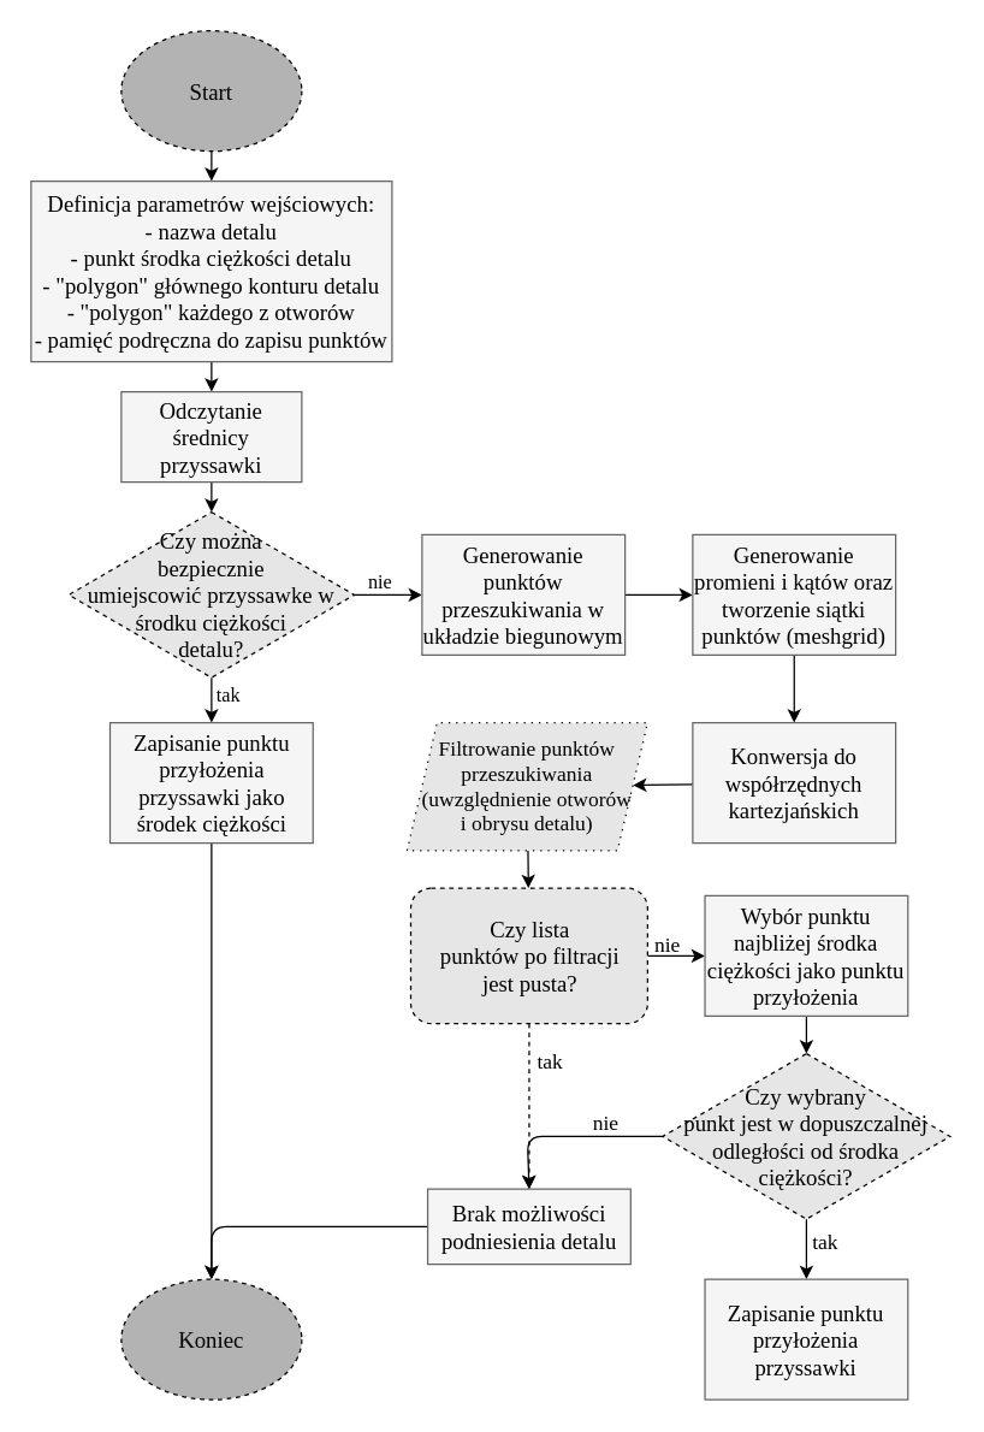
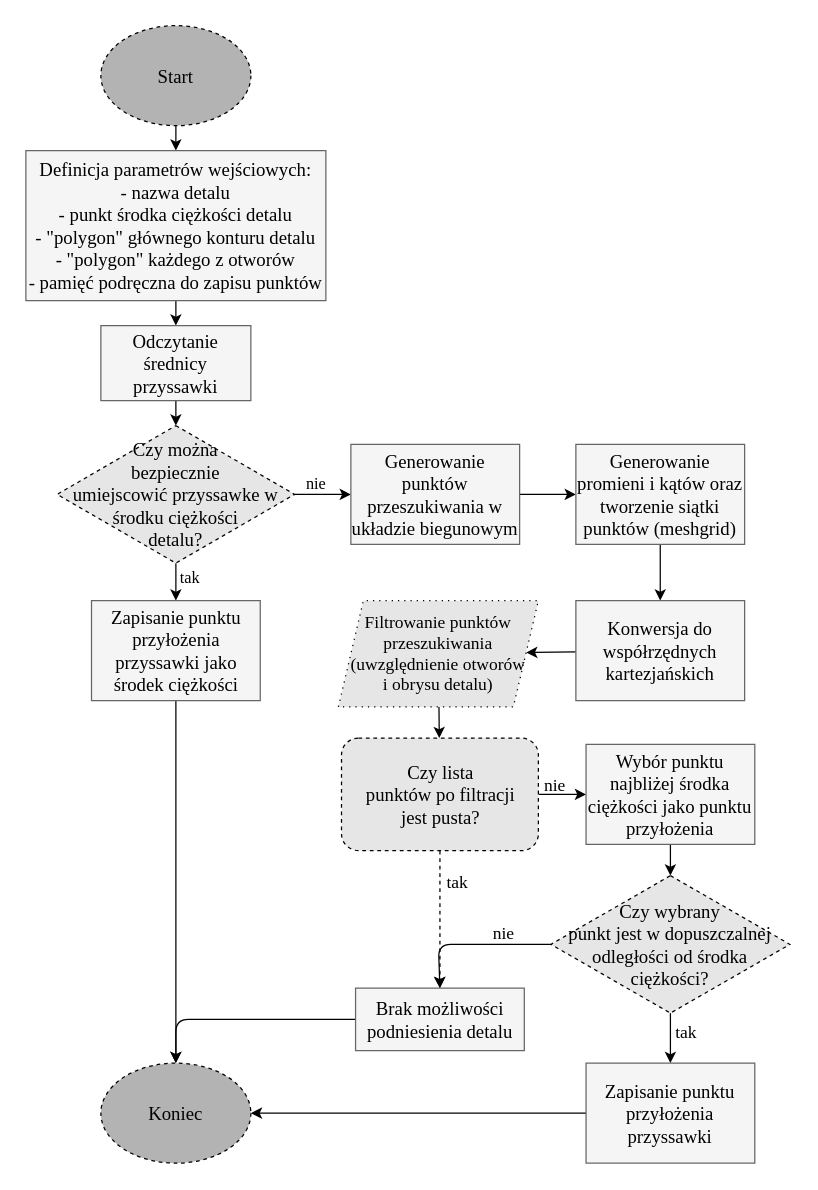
+ <mxCell id="38" style="edgeStyle=none;html=1;entryX=1;entryY=0.5;entryDx=0;entryDy=0;strokeColor=#000000;fontFamily=Garamond;fontSize=14;fontColor=#000000;" edge="1" parent="1" source="39" target="4"><mxGeometry relative="1" as="geometry" /></mxCell>
